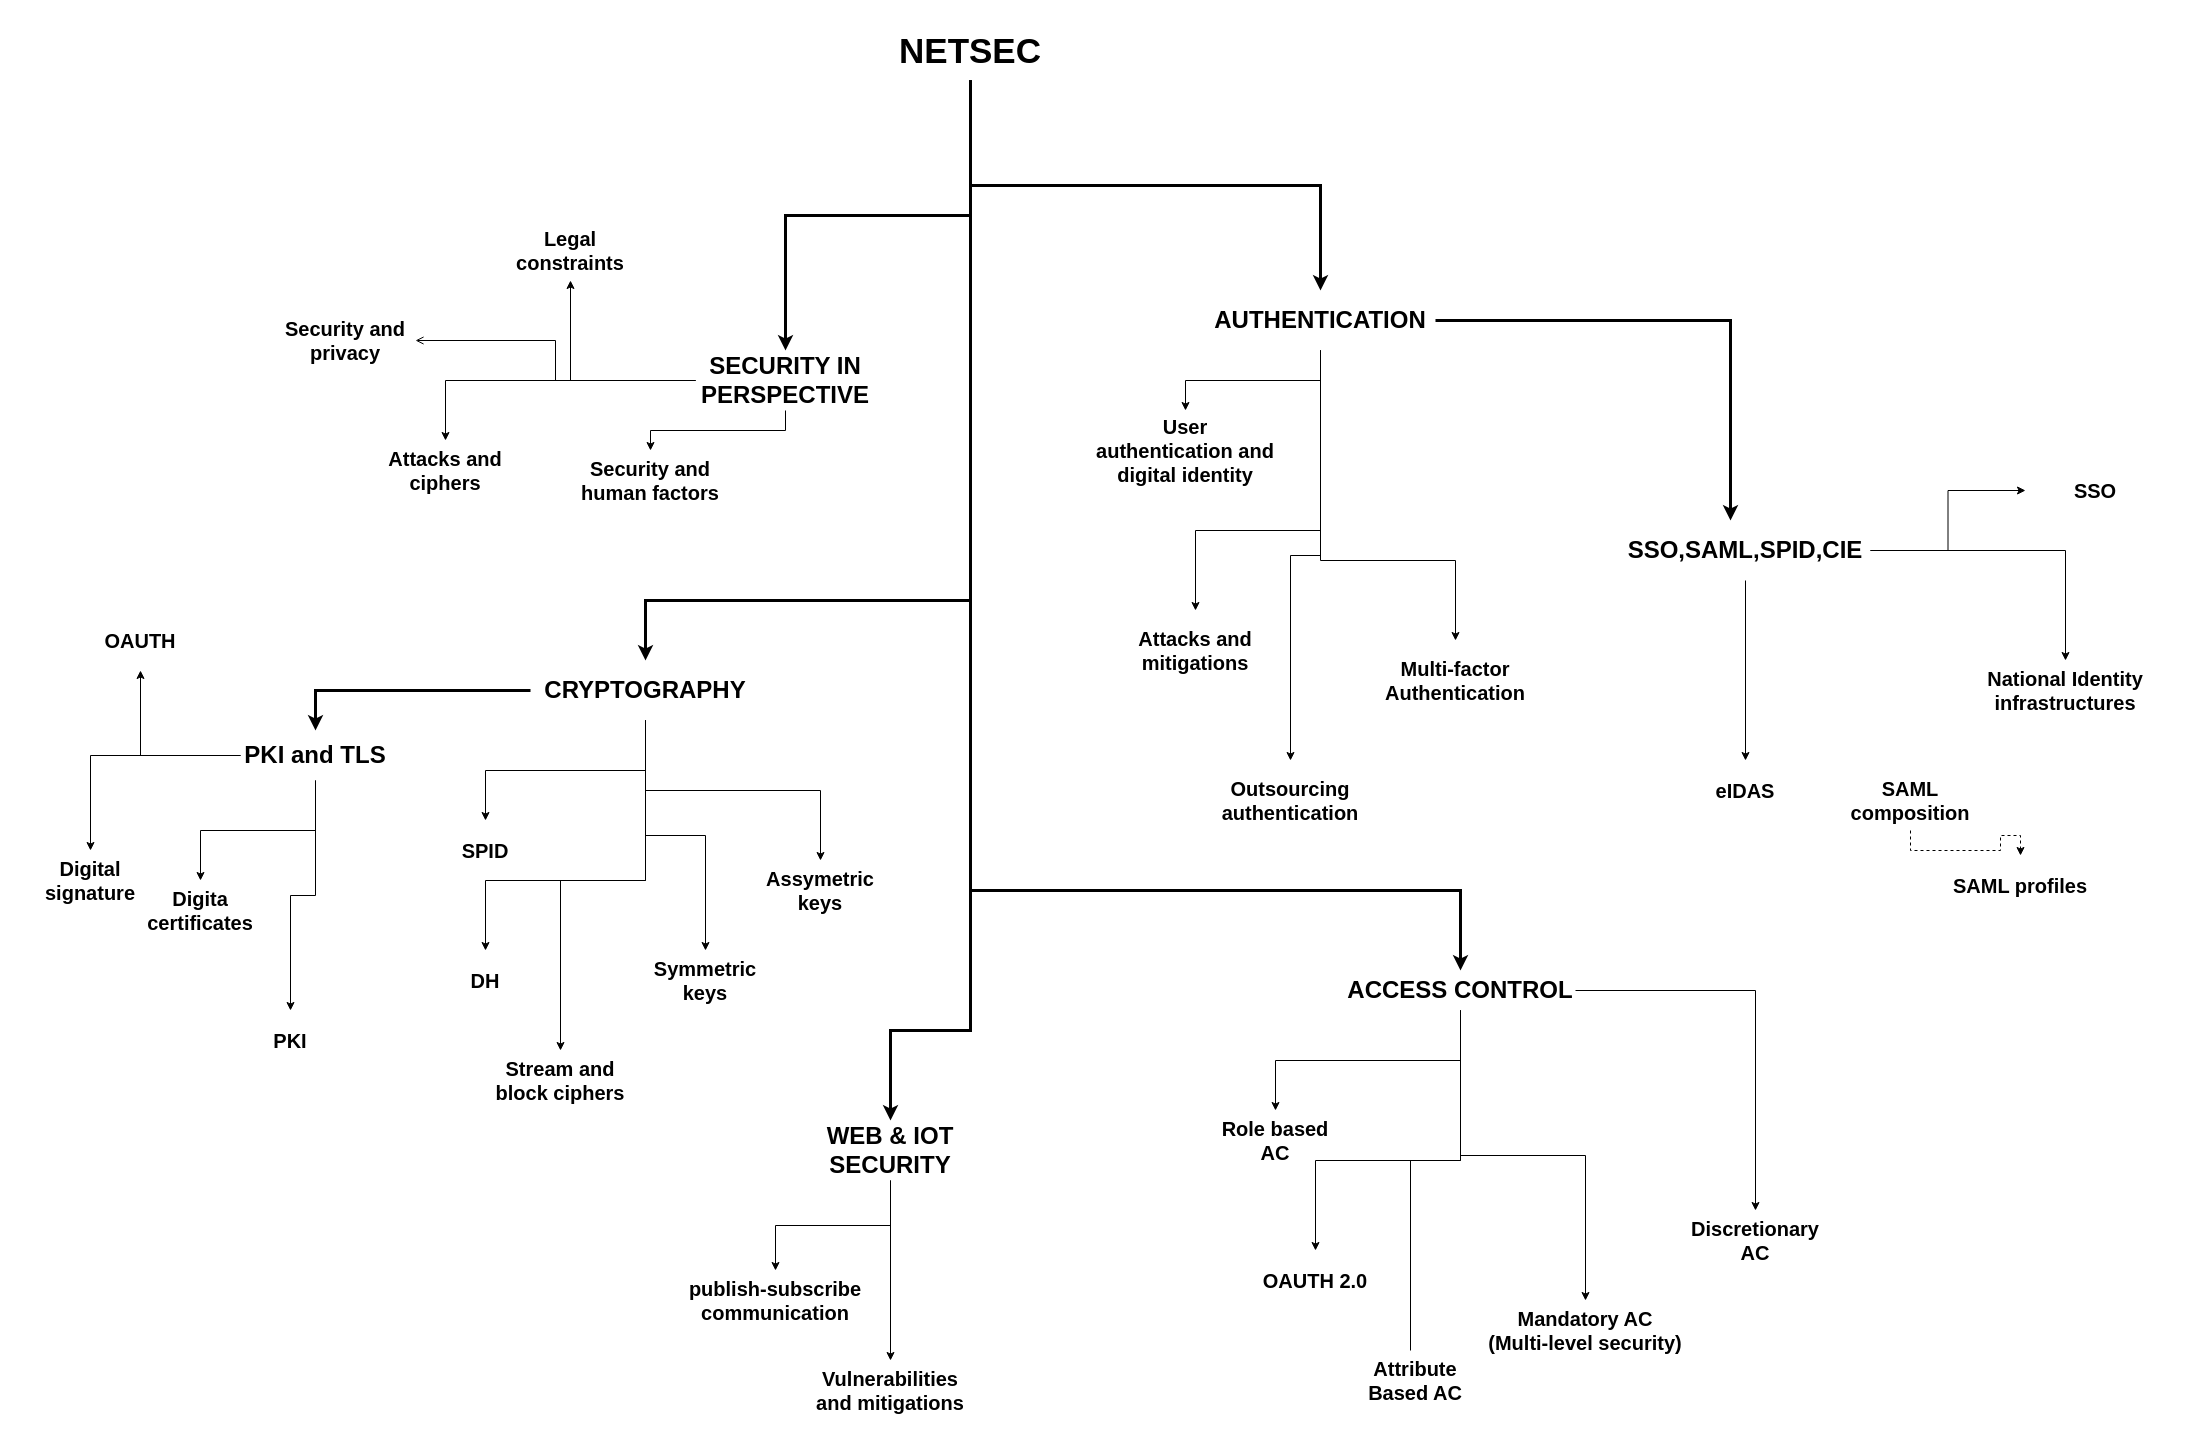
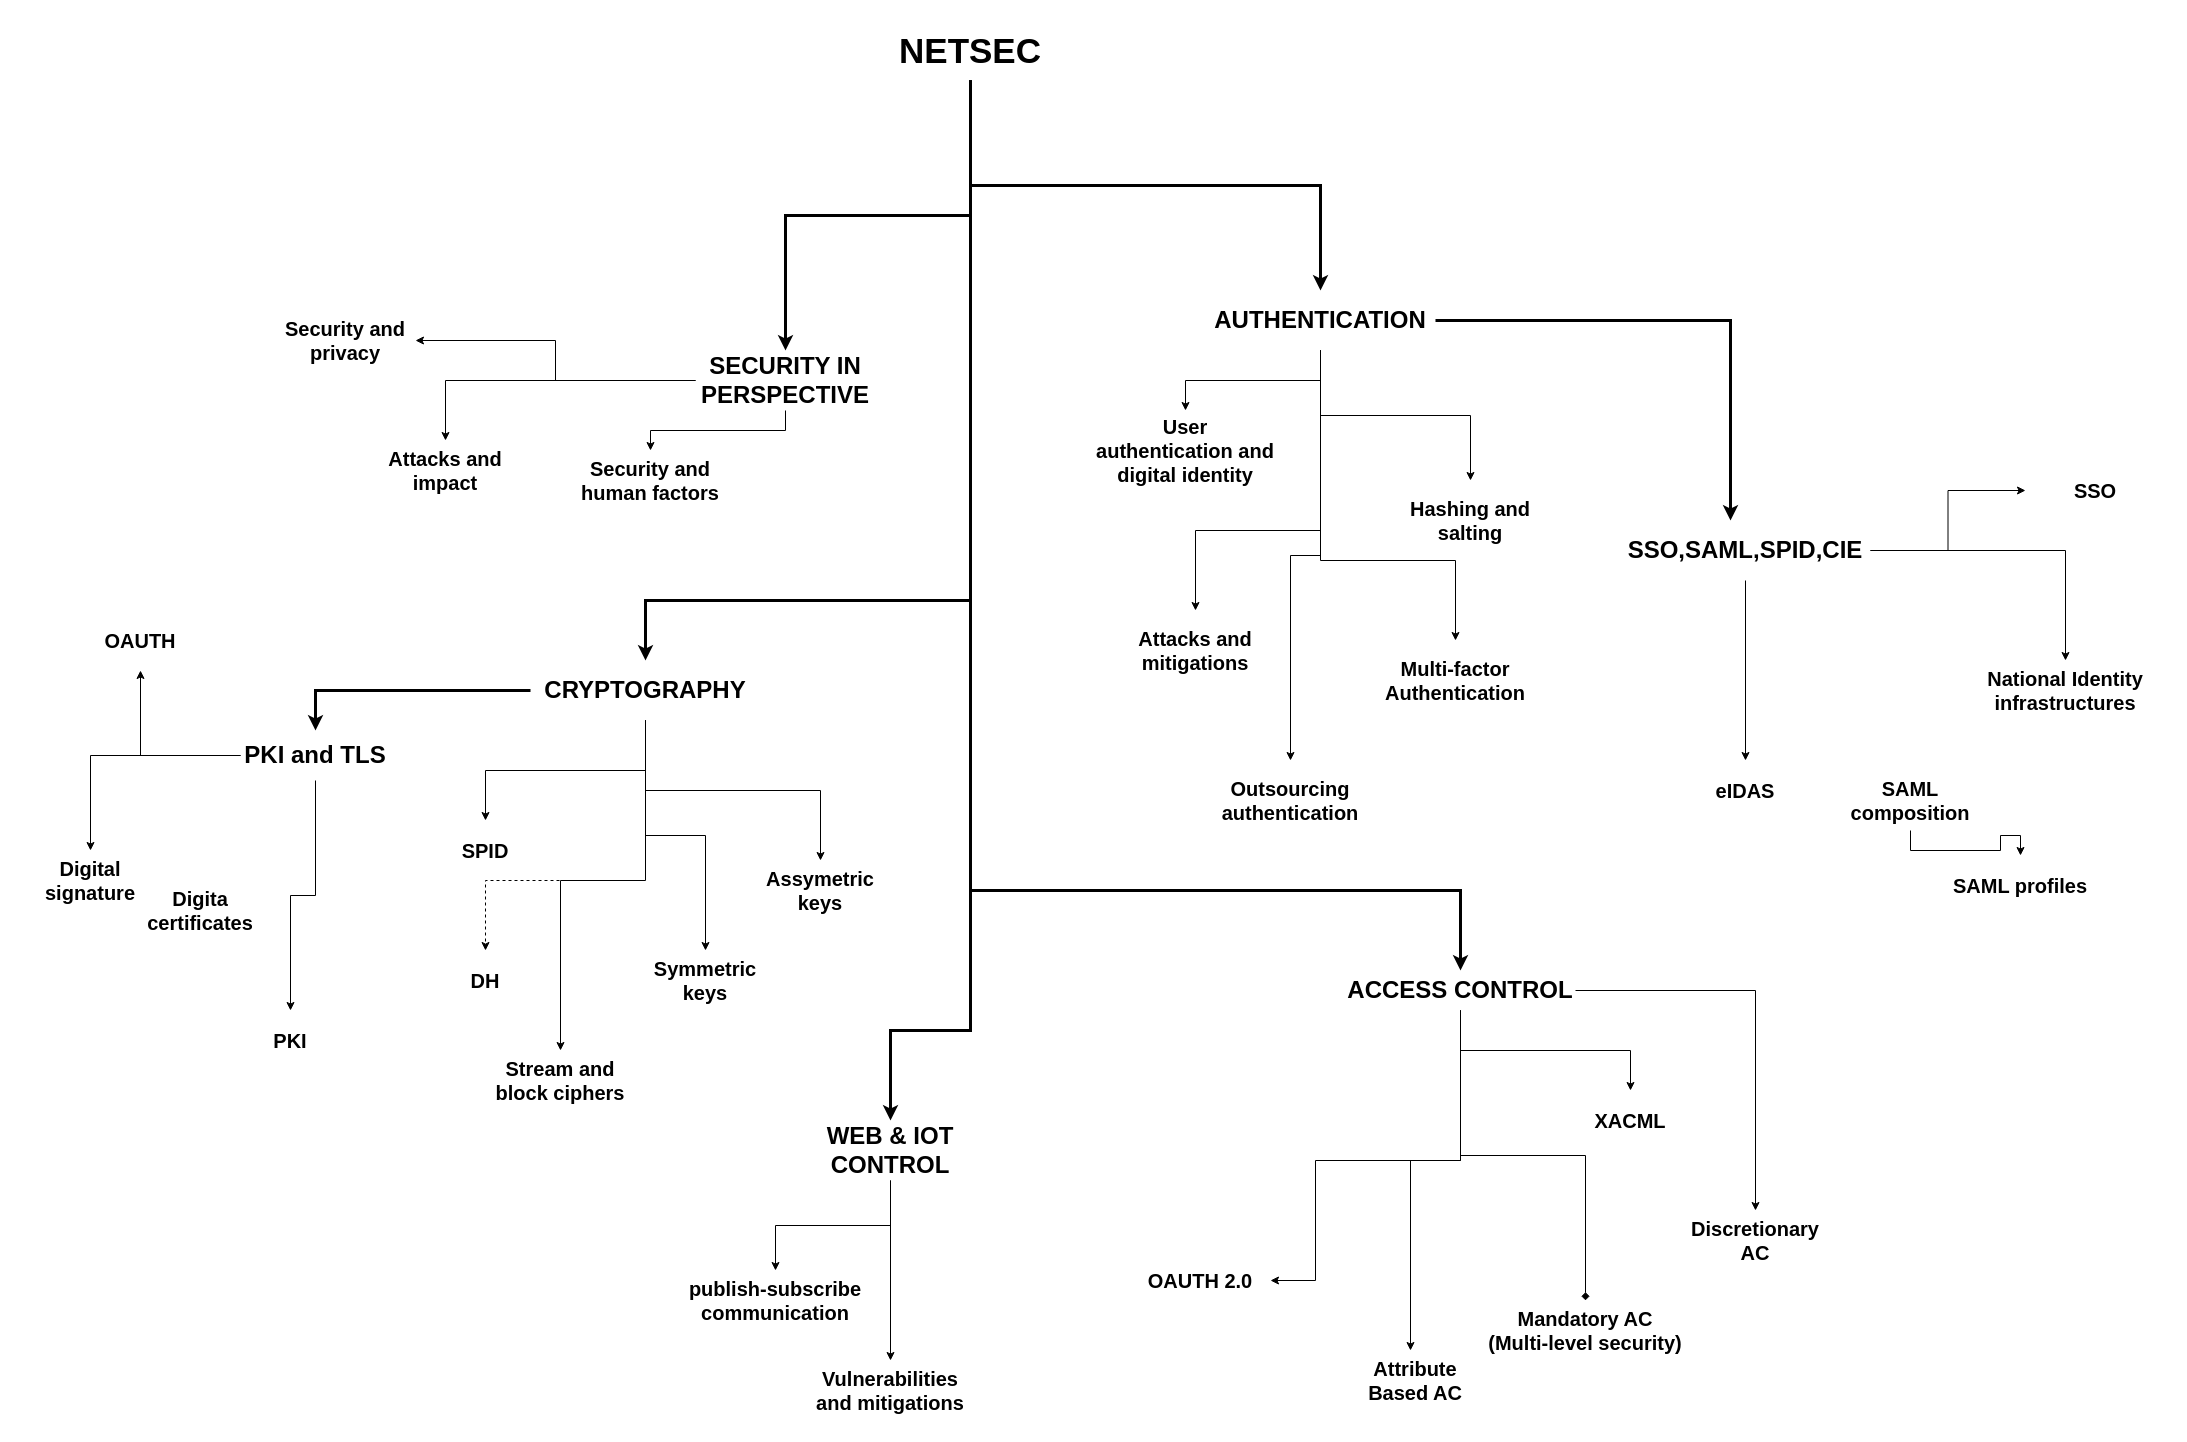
- <mxCell id="24" value="&lt;font face=&quot;Helvetica&quot; style=&quot;font-size: 20px;&quot;&gt;Legal constraints&lt;br&gt;&lt;/font&gt;" style="text;html=1;strokeColor=none;fillColor=none;align=center;verticalAlign=middle;whiteSpace=wrap;rounded=0;fontFamily=roboto;fontSource=https%3A%2F%2Ffonts.googleapis.com%2Fcss%3Ffamily%3Droboto;fontStyle=1" parent="1" vertex="1"><mxGeometry x="500" y="220" width="140" height="60" as="geometry" /></mxCell>
- <mxCell id="10" style="edgeStyle=orthogonalEdgeStyle;rounded=0;orthogonalLoop=1;jettySize=auto;html=1;" parent="1" source="14" target="24" edge="1"><mxGeometry relative="1" as="geometry" /></mxCell>
- <mxCell id="13" style="edgeStyle=orthogonalEdgeStyle;rounded=0;orthogonalLoop=1;jettySize=auto;html=1;endArrow=open;" parent="1" source="14" target="16" edge="1"><mxGeometry relative="1" as="geometry" /></mxCell>
+ <mxCell id="13" style="edgeStyle=orthogonalEdgeStyle;rounded=0;orthogonalLoop=1;jettySize=auto;html=1;" parent="1" source="14" target="16" edge="1"><mxGeometry relative="1" as="geometry" /></mxCell>
+ <mxCell id="19" style="edgeStyle=orthogonalEdgeStyle;rounded=0;orthogonalLoop=1;jettySize=auto;html=1;strokeWidth=1;" parent="1" source="23" target="28" edge="1"><mxGeometry relative="1" as="geometry" /></mxCell>
- <mxCell id="15" value="&lt;font face=&quot;Helvetica&quot; style=&quot;font-size: 20px;&quot;&gt;Attacks and ciphers&lt;br&gt;&lt;/font&gt;" style="text;html=1;strokeColor=none;fillColor=none;align=center;verticalAlign=middle;whiteSpace=wrap;rounded=0;fontFamily=roboto;fontSource=https%3A%2F%2Ffonts.googleapis.com%2Fcss%3Ffamily%3Droboto;fontStyle=1" parent="1" vertex="1"><mxGeometry x="375" y="440" width="140" height="60" as="geometry" /></mxCell>
+ <mxCell id="15" value="&lt;font face=&quot;Helvetica&quot; style=&quot;font-size: 20px;&quot;&gt;Attacks and impact&lt;br&gt;&lt;/font&gt;" style="text;html=1;strokeColor=none;fillColor=none;align=center;verticalAlign=middle;whiteSpace=wrap;rounded=0;fontFamily=roboto;fontSource=https%3A%2F%2Ffonts.googleapis.com%2Fcss%3Ffamily%3Droboto;fontStyle=1" parent="1" vertex="1"><mxGeometry x="375" y="440" width="140" height="60" as="geometry" /></mxCell>
+ <mxCell id="28" value="&lt;font face=&quot;Helvetica&quot; style=&quot;font-size: 20px;&quot;&gt;Hashing and salting&lt;br&gt;&lt;/font&gt;" style="text;html=1;strokeColor=none;fillColor=none;align=center;verticalAlign=middle;whiteSpace=wrap;rounded=0;fontFamily=roboto;fontSource=https%3A%2F%2Ffonts.googleapis.com%2Fcss%3Ffamily%3Droboto;fontStyle=1" parent="1" vertex="1"><mxGeometry x="1380" y="480" width="180" height="80" as="geometry" /></mxCell>
- <mxCell id="44" style="edgeStyle=orthogonalEdgeStyle;rounded=0;orthogonalLoop=1;jettySize=auto;html=1;strokeWidth=1;" parent="1" source="45" target="49" edge="1"><mxGeometry relative="1" as="geometry" /></mxCell>
- <mxCell id="58" style="edgeStyle=orthogonalEdgeStyle;rounded=0;orthogonalLoop=1;jettySize=auto;html=1;strokeWidth=1;dashed=1;" parent="1" source="59" target="57" edge="1"><mxGeometry relative="1" as="geometry" /></mxCell>
+ <mxCell id="58" style="edgeStyle=orthogonalEdgeStyle;rounded=0;orthogonalLoop=1;jettySize=auto;html=1;strokeWidth=1;" parent="1" source="59" target="57" edge="1"><mxGeometry relative="1" as="geometry" /></mxCell>
- <mxCell id="33" style="edgeStyle=orthogonalEdgeStyle;rounded=0;orthogonalLoop=1;jettySize=auto;html=1;strokeWidth=1;" parent="1" source="35" target="39" edge="1"><mxGeometry relative="1" as="geometry"><mxPoint x="500" y="840" as="targetPoint" /><Array as="points"><mxPoint x="645" y="880" /><mxPoint x="485" y="880" /></Array></mxGeometry></mxCell>
+ <mxCell id="33" style="edgeStyle=orthogonalEdgeStyle;rounded=0;orthogonalLoop=1;jettySize=auto;html=1;strokeWidth=1;dashed=1;" parent="1" source="35" target="39" edge="1"><mxGeometry relative="1" as="geometry"><mxPoint x="500" y="840" as="targetPoint" /><Array as="points"><mxPoint x="645" y="880" /><mxPoint x="485" y="880" /></Array></mxGeometry></mxCell>
+ <mxCell id="63" style="edgeStyle=orthogonalEdgeStyle;rounded=0;orthogonalLoop=1;jettySize=auto;html=1;strokeWidth=1;" parent="1" source="66" target="70" edge="1"><mxGeometry relative="1" as="geometry" /></mxCell>
- <mxCell id="65" style="edgeStyle=orthogonalEdgeStyle;rounded=0;orthogonalLoop=1;jettySize=auto;html=1;" edge="1" parent="1" source="66" target="71"><mxGeometry relative="1" as="geometry" /></mxCell>
+ <mxCell id="70" value="&lt;font face=&quot;Helvetica&quot; style=&quot;font-size: 20px;&quot;&gt;XACML&lt;br&gt;&lt;/font&gt;" style="text;html=1;strokeColor=none;fillColor=none;align=center;verticalAlign=middle;whiteSpace=wrap;rounded=0;fontFamily=roboto;fontSource=https%3A%2F%2Ffonts.googleapis.com%2Fcss%3Ffamily%3Droboto;fontStyle=1" parent="1" vertex="1"><mxGeometry x="1560" y="1090" width="140" height="60" as="geometry" /></mxCell>
- <mxCell id="71" value="&lt;font face=&quot;Helvetica&quot; style=&quot;font-size: 20px;&quot;&gt;Role based AC&lt;br&gt;&lt;/font&gt;" style="text;html=1;strokeColor=none;fillColor=none;align=center;verticalAlign=middle;whiteSpace=wrap;rounded=0;fontFamily=roboto;fontSource=https%3A%2F%2Ffonts.googleapis.com%2Fcss%3Ffamily%3Droboto;fontStyle=1" parent="1" vertex="1"><mxGeometry x="1205" y="1110" width="140" height="60" as="geometry" /></mxCell>
- <mxCell id="75" value="&lt;font face=&quot;Helvetica&quot; style=&quot;font-size: 24px;&quot;&gt;WEB &amp;amp; IOT SECURITY&lt;br&gt;&lt;/font&gt;" style="text;html=1;strokeColor=none;fillColor=none;align=center;verticalAlign=middle;whiteSpace=wrap;rounded=0;fontFamily=roboto;fontSource=https%3A%2F%2Ffonts.googleapis.com%2Fcss%3Ffamily%3Droboto;fontStyle=1" parent="1" vertex="1"><mxGeometry x="765" y="1120" width="250" height="60" as="geometry" /></mxCell>
+ <mxCell id="75" value="&lt;font face=&quot;Helvetica&quot; style=&quot;font-size: 24px;&quot;&gt;WEB &amp;amp; IOT CONTROL&lt;br&gt;&lt;/font&gt;" style="text;html=1;strokeColor=none;fillColor=none;align=center;verticalAlign=middle;whiteSpace=wrap;rounded=0;fontFamily=roboto;fontSource=https%3A%2F%2Ffonts.googleapis.com%2Fcss%3Ffamily%3Droboto;fontStyle=1" parent="1" vertex="1"><mxGeometry x="765" y="1120" width="250" height="60" as="geometry" /></mxCell>
- <mxCell id="69" value="&lt;font face=&quot;Helvetica&quot; style=&quot;font-size: 20px;&quot;&gt;OAUTH 2.0&lt;br&gt;&lt;/font&gt;" style="text;html=1;strokeColor=none;fillColor=none;align=center;verticalAlign=middle;whiteSpace=wrap;rounded=0;fontFamily=roboto;fontSource=https%3A%2F%2Ffonts.googleapis.com%2Fcss%3Ffamily%3Droboto;fontStyle=1" parent="1" vertex="1"><mxGeometry x="1245" y="1250" width="140" height="60" as="geometry" /></mxCell>
+ <mxCell id="69" value="&lt;font face=&quot;Helvetica&quot; style=&quot;font-size: 20px;&quot;&gt;OAUTH 2.0&lt;br&gt;&lt;/font&gt;" style="text;html=1;strokeColor=none;fillColor=none;align=center;verticalAlign=middle;whiteSpace=wrap;rounded=0;fontFamily=roboto;fontSource=https%3A%2F%2Ffonts.googleapis.com%2Fcss%3Ffamily%3Droboto;fontStyle=1" parent="1" vertex="1"><mxGeometry x="1130" y="1250" width="140" height="60" as="geometry" /></mxCell>
- <mxCell id="62" style="edgeStyle=orthogonalEdgeStyle;rounded=0;orthogonalLoop=1;jettySize=auto;html=1;strokeWidth=1;" parent="1" source="66" target="67" edge="1"><mxGeometry relative="1" as="geometry" /></mxCell>
+ <mxCell id="62" style="edgeStyle=orthogonalEdgeStyle;rounded=0;orthogonalLoop=1;jettySize=auto;html=1;strokeWidth=1;endArrow=diamond;" parent="1" source="66" target="67" edge="1"><mxGeometry relative="1" as="geometry" /></mxCell>
- <mxCell id="60" style="edgeStyle=orthogonalEdgeStyle;rounded=0;orthogonalLoop=1;jettySize=auto;html=1;strokeWidth=1;endArrow=none;" parent="1" source="66" target="68" edge="1"><mxGeometry relative="1" as="geometry"><Array as="points"><mxPoint x="1460" y="1160" /><mxPoint x="1410" y="1160" /></Array></mxGeometry></mxCell>
+ <mxCell id="60" style="edgeStyle=orthogonalEdgeStyle;rounded=0;orthogonalLoop=1;jettySize=auto;html=1;strokeWidth=1;" parent="1" source="66" target="68" edge="1"><mxGeometry relative="1" as="geometry"><Array as="points"><mxPoint x="1460" y="1160" /><mxPoint x="1410" y="1160" /></Array></mxGeometry></mxCell>
